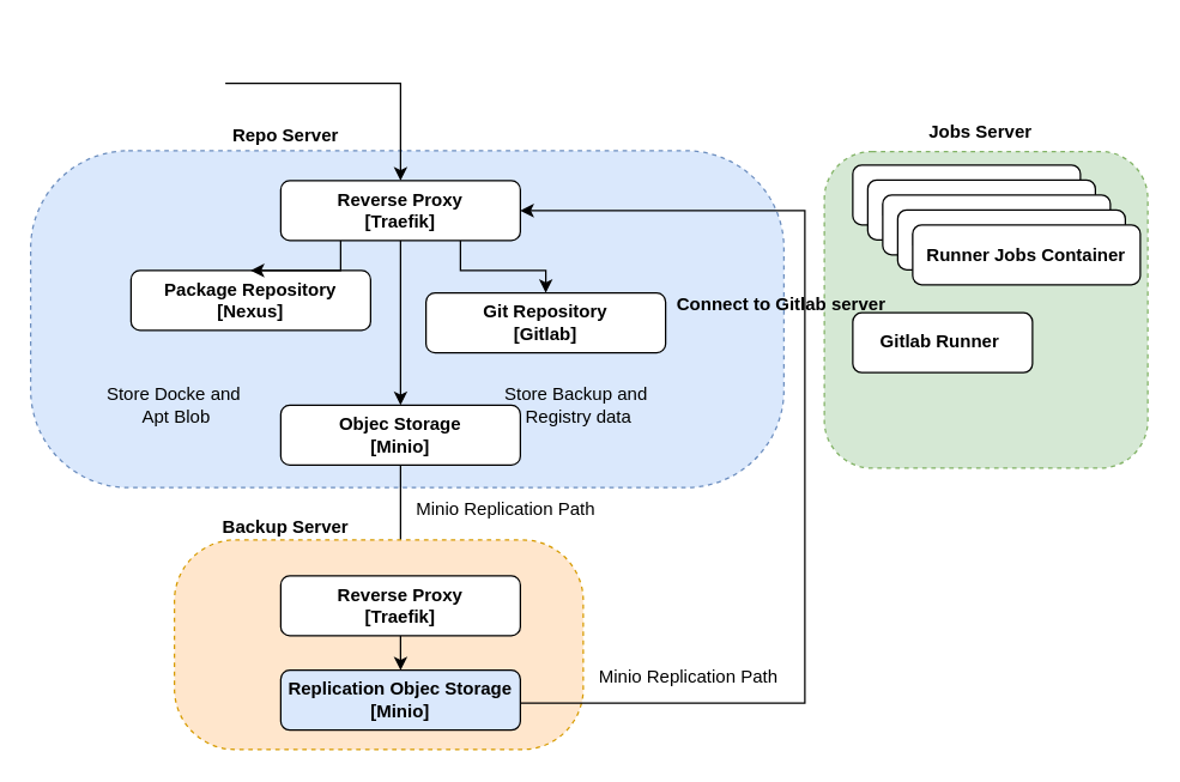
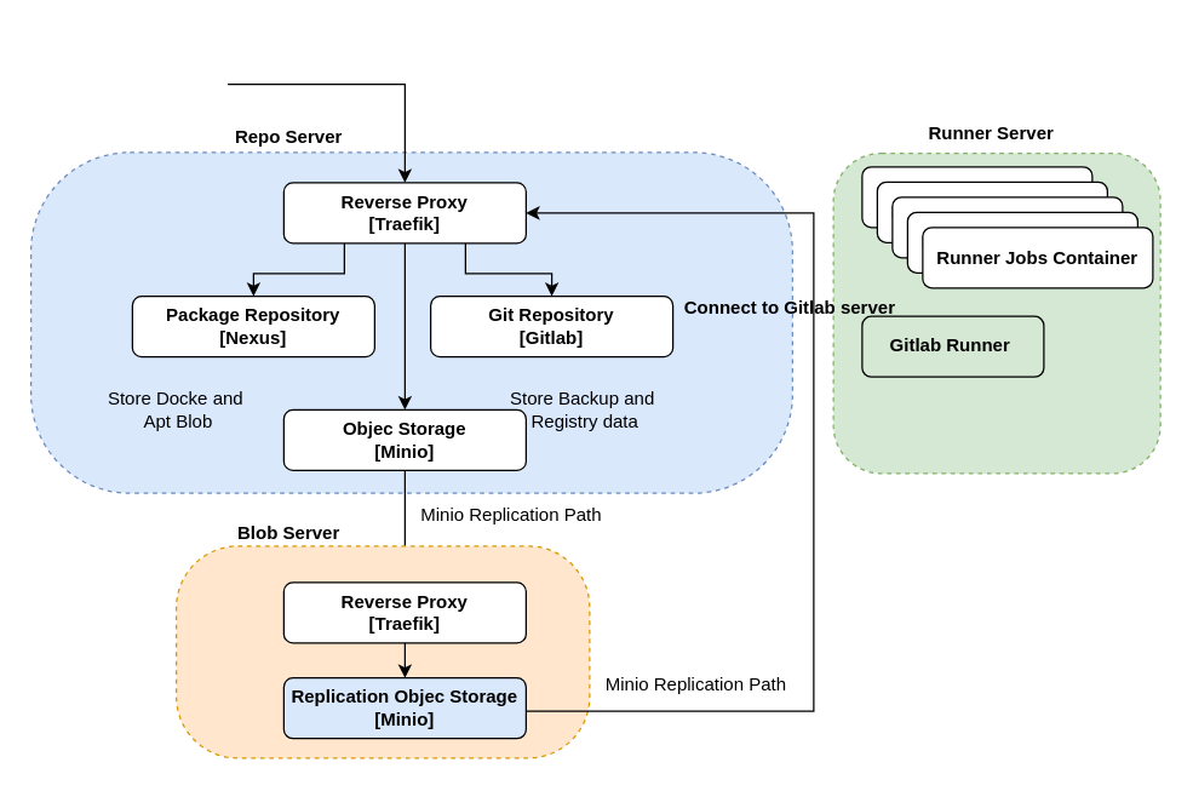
- <mxCell id="39" value="Jobs Server" style="text;html=1;align=center;verticalAlign=middle;resizable=0;points=[];autosize=1;strokeColor=none;fillColor=none;fontStyle=1" vertex="1" parent="1"><mxGeometry x="603" y="75" width="101" height="26" as="geometry" /></mxCell>
+ <mxCell id="39" value="Runner Server" style="text;html=1;align=center;verticalAlign=middle;resizable=0;points=[];autosize=1;strokeColor=none;fillColor=none;fontStyle=1" vertex="1" parent="1"><mxGeometry x="603" y="75" width="101" height="26" as="geometry" /></mxCell>
- <mxCell id="5" value="Package Repository&lt;br&gt;[Nexus]" style="rounded=1;whiteSpace=wrap;html=1;fontStyle=1" parent="1" vertex="1"><mxGeometry x="87" y="180" width="160" height="40" as="geometry" /></mxCell>
+ <mxCell id="5" value="Package Repository&lt;br&gt;[Nexus]" style="rounded=1;whiteSpace=wrap;html=1;fontStyle=1" parent="1" vertex="1"><mxGeometry x="87" y="195" width="160" height="40" as="geometry" /></mxCell>
- <mxCell id="31" value="Gitlab Runner&amp;nbsp;" style="rounded=1;whiteSpace=wrap;html=1;fontStyle=1;align=center;" vertex="1" parent="1"><mxGeometry x="569" y="208.29" width="120" height="40" as="geometry" /></mxCell>
+ <mxCell id="31" value="Gitlab Runner&amp;nbsp;" style="rounded=1;whiteSpace=wrap;html=1;fontStyle=1;align=center;fillColor=#d5e8d4;" vertex="1" parent="1"><mxGeometry x="569" y="208.29" width="120" height="40" as="geometry" /></mxCell>
- <mxCell id="22" value="Backup Server" style="text;html=1;align=center;verticalAlign=middle;resizable=0;points=[];autosize=1;strokeColor=none;fillColor=none;fontStyle=1" parent="1" vertex="1"><mxGeometry x="135" y="337" width="110" height="30" as="geometry" /></mxCell>
+ <mxCell id="22" value="Blob Server" style="text;html=1;align=center;verticalAlign=middle;resizable=0;points=[];autosize=1;strokeColor=none;fillColor=none;fontStyle=1" parent="1" vertex="1"><mxGeometry x="135" y="337" width="110" height="30" as="geometry" /></mxCell>
